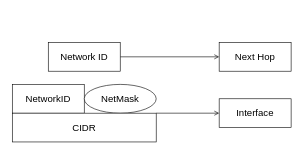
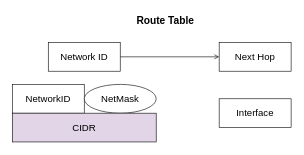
+ <mxCell id="5" value="Route Table" style="text;html=1;align=center;verticalAlign=middle;resizable=0;points=[];autosize=1;strokeColor=none;fillColor=none;fontSize=17;fontStyle=1" vertex="1" parent="1"><mxGeometry x="215" y="20" width="120" height="30" as="geometry" /></mxCell>
- <mxCell id="7" style="edgeStyle=orthogonalEdgeStyle;rounded=0;orthogonalLoop=1;jettySize=auto;html=1;exitX=1;exitY=0;exitDx=0;exitDy=0;entryX=0;entryY=0.5;entryDx=0;entryDy=0;fontSize=17;endArrow=open;endFill=0;" edge="1" parent="1" source="10" target="6"><mxGeometry relative="1" as="geometry"><Array as="points"><mxPoint x="365" y="188" /></Array></mxGeometry></mxCell>
- <mxCell id="10" value="CIDR" style="rounded=0;whiteSpace=wrap;html=1;fontSize=16;" vertex="1" parent="1"><mxGeometry x="20" y="188" width="240" height="48" as="geometry" /></mxCell>
+ <mxCell id="10" value="CIDR" style="rounded=0;whiteSpace=wrap;html=1;fontSize=16;fillColor=#e1d5e7;" vertex="1" parent="1"><mxGeometry x="20" y="188" width="240" height="48" as="geometry" /></mxCell>
